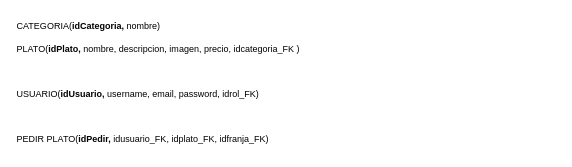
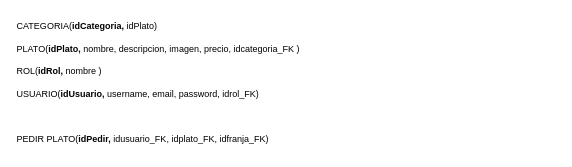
- <mxCell id="5" value="CATEGORIA(&lt;b&gt;idCategoria,&lt;/b&gt;&amp;nbsp;nombre)" style="text;html=1;strokeColor=none;fillColor=none;align=left;verticalAlign=middle;whiteSpace=wrap;rounded=0;" parent="1" vertex="1"><mxGeometry x="20" y="20" width="720" height="30" as="geometry" /></mxCell>
+ <mxCell id="5" value="CATEGORIA(&lt;b&gt;idCategoria,&lt;/b&gt;&amp;nbsp;idPlato)" style="text;html=1;strokeColor=none;fillColor=none;align=left;verticalAlign=middle;whiteSpace=wrap;rounded=0;" parent="1" vertex="1"><mxGeometry x="20" y="20" width="720" height="30" as="geometry" /></mxCell>
+ <mxCell id="2" value="ROL(&lt;b&gt;idRol, &lt;/b&gt;nombre&lt;b&gt;&amp;nbsp;&lt;/b&gt;)" style="text;html=1;strokeColor=none;fillColor=none;align=left;verticalAlign=middle;whiteSpace=wrap;rounded=0;" parent="1" vertex="1"><mxGeometry x="20" y="80" width="720" height="30" as="geometry" /></mxCell>
